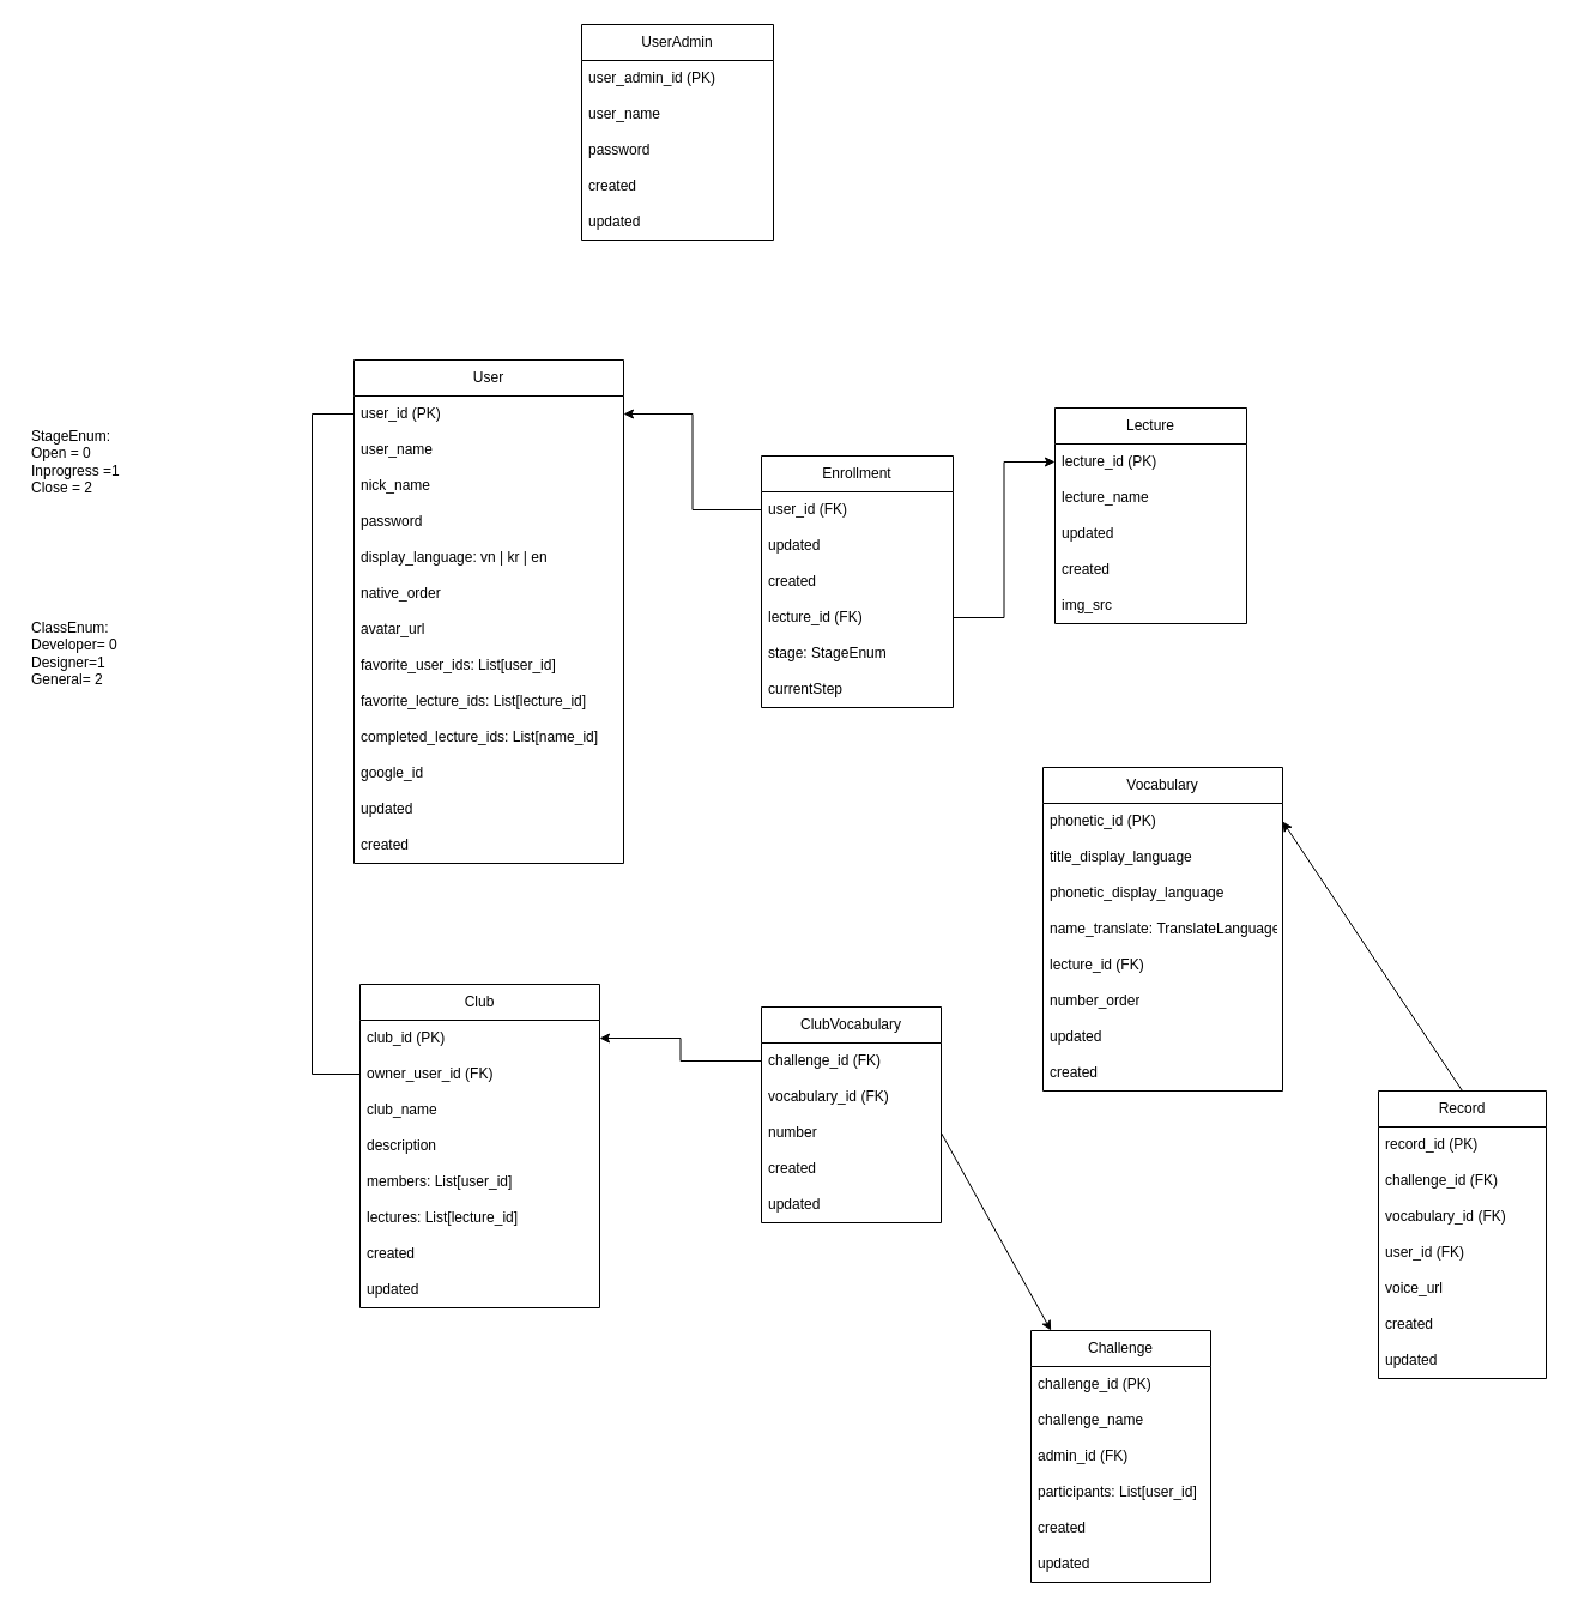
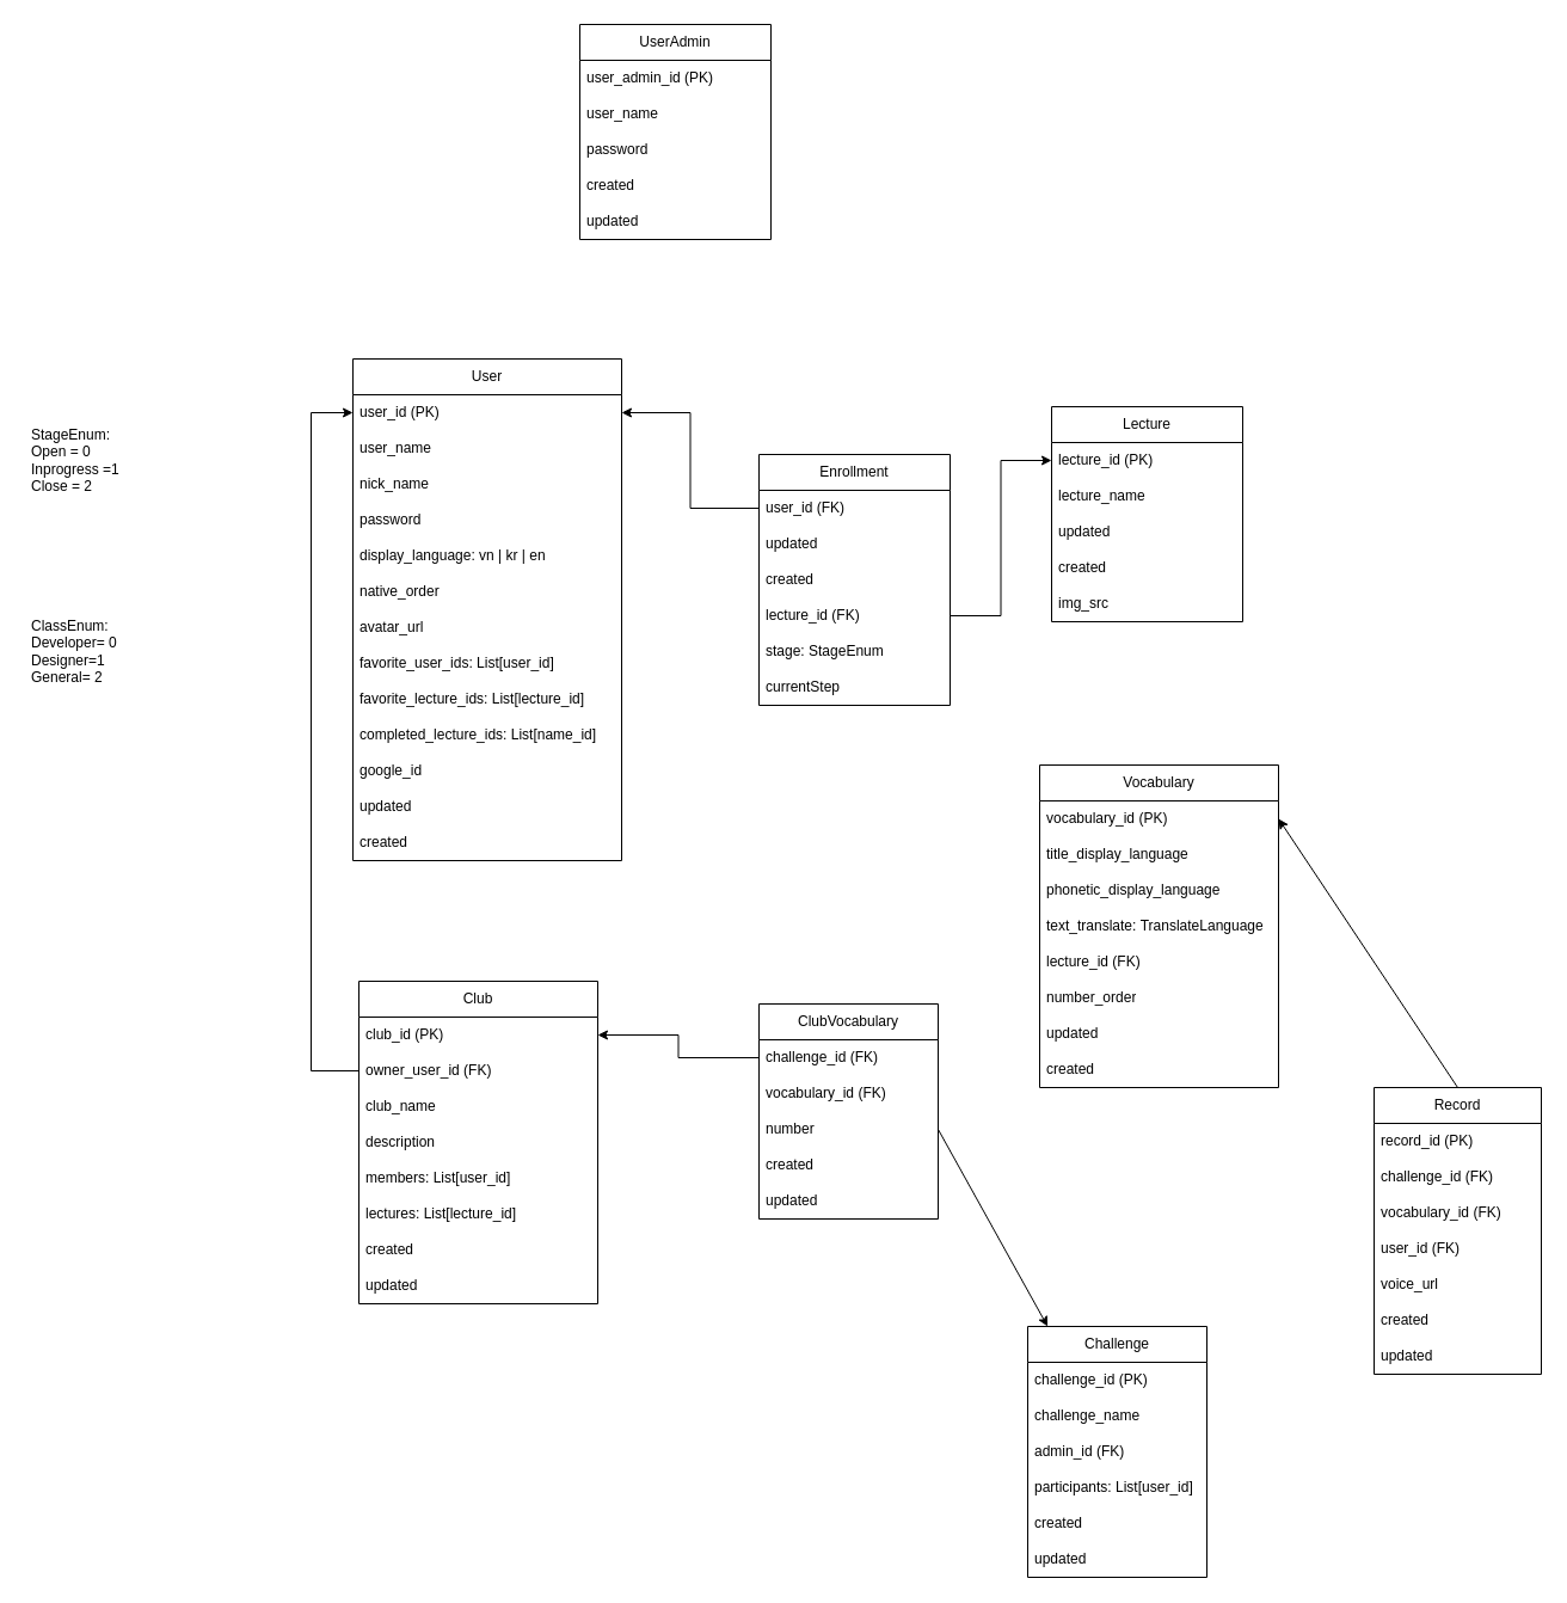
- <mxCell id="40" style="edgeStyle=orthogonalEdgeStyle;rounded=0;orthogonalLoop=1;jettySize=auto;html=1;exitX=0;exitY=0.5;exitDx=0;exitDy=0;entryX=0;entryY=0.5;entryDx=0;entryDy=0;endArrow=none;" parent="1" source="33" target="3" edge="1"><mxGeometry relative="1" as="geometry"><Array as="points"><mxPoint x="260" y="896" /><mxPoint x="260" y="345" /></Array></mxGeometry></mxCell>
+ <mxCell id="40" style="edgeStyle=orthogonalEdgeStyle;rounded=0;orthogonalLoop=1;jettySize=auto;html=1;exitX=0;exitY=0.5;exitDx=0;exitDy=0;entryX=0;entryY=0.5;entryDx=0;entryDy=0;" parent="1" source="33" target="3" edge="1"><mxGeometry relative="1" as="geometry"><Array as="points"><mxPoint x="260" y="896" /><mxPoint x="260" y="345" /></Array></mxGeometry></mxCell>
- <mxCell id="23" value="phonetic_id&amp;nbsp;(PK)" style="text;strokeColor=none;fillColor=none;align=left;verticalAlign=middle;spacingLeft=4;spacingRight=4;overflow=hidden;points=[[0,0.5],[1,0.5]];portConstraint=eastwest;rotatable=0;whiteSpace=wrap;html=1;" parent="22" vertex="1"><mxGeometry y="30" width="200" height="30" as="geometry" /></mxCell>
+ <mxCell id="23" value="vocabulary_id&amp;nbsp;(PK)" style="text;strokeColor=none;fillColor=none;align=left;verticalAlign=middle;spacingLeft=4;spacingRight=4;overflow=hidden;points=[[0,0.5],[1,0.5]];portConstraint=eastwest;rotatable=0;whiteSpace=wrap;html=1;" parent="22" vertex="1"><mxGeometry y="30" width="200" height="30" as="geometry" /></mxCell>
- <mxCell id="26" value="name_translate:&amp;nbsp;&lt;span style=&quot;text-align: center;&quot;&gt;TranslateLanguage&lt;/span&gt;" style="text;strokeColor=none;fillColor=none;align=left;verticalAlign=middle;spacingLeft=4;spacingRight=4;overflow=hidden;points=[[0,0.5],[1,0.5]];portConstraint=eastwest;rotatable=0;whiteSpace=wrap;html=1;" parent="22" vertex="1"><mxGeometry y="120" width="200" height="30" as="geometry" /></mxCell>
+ <mxCell id="26" value="text_translate:&amp;nbsp;&lt;span style=&quot;text-align: center;&quot;&gt;TranslateLanguage&lt;/span&gt;" style="text;strokeColor=none;fillColor=none;align=left;verticalAlign=middle;spacingLeft=4;spacingRight=4;overflow=hidden;points=[[0,0.5],[1,0.5]];portConstraint=eastwest;rotatable=0;whiteSpace=wrap;html=1;" parent="22" vertex="1"><mxGeometry y="120" width="200" height="30" as="geometry" /></mxCell>
